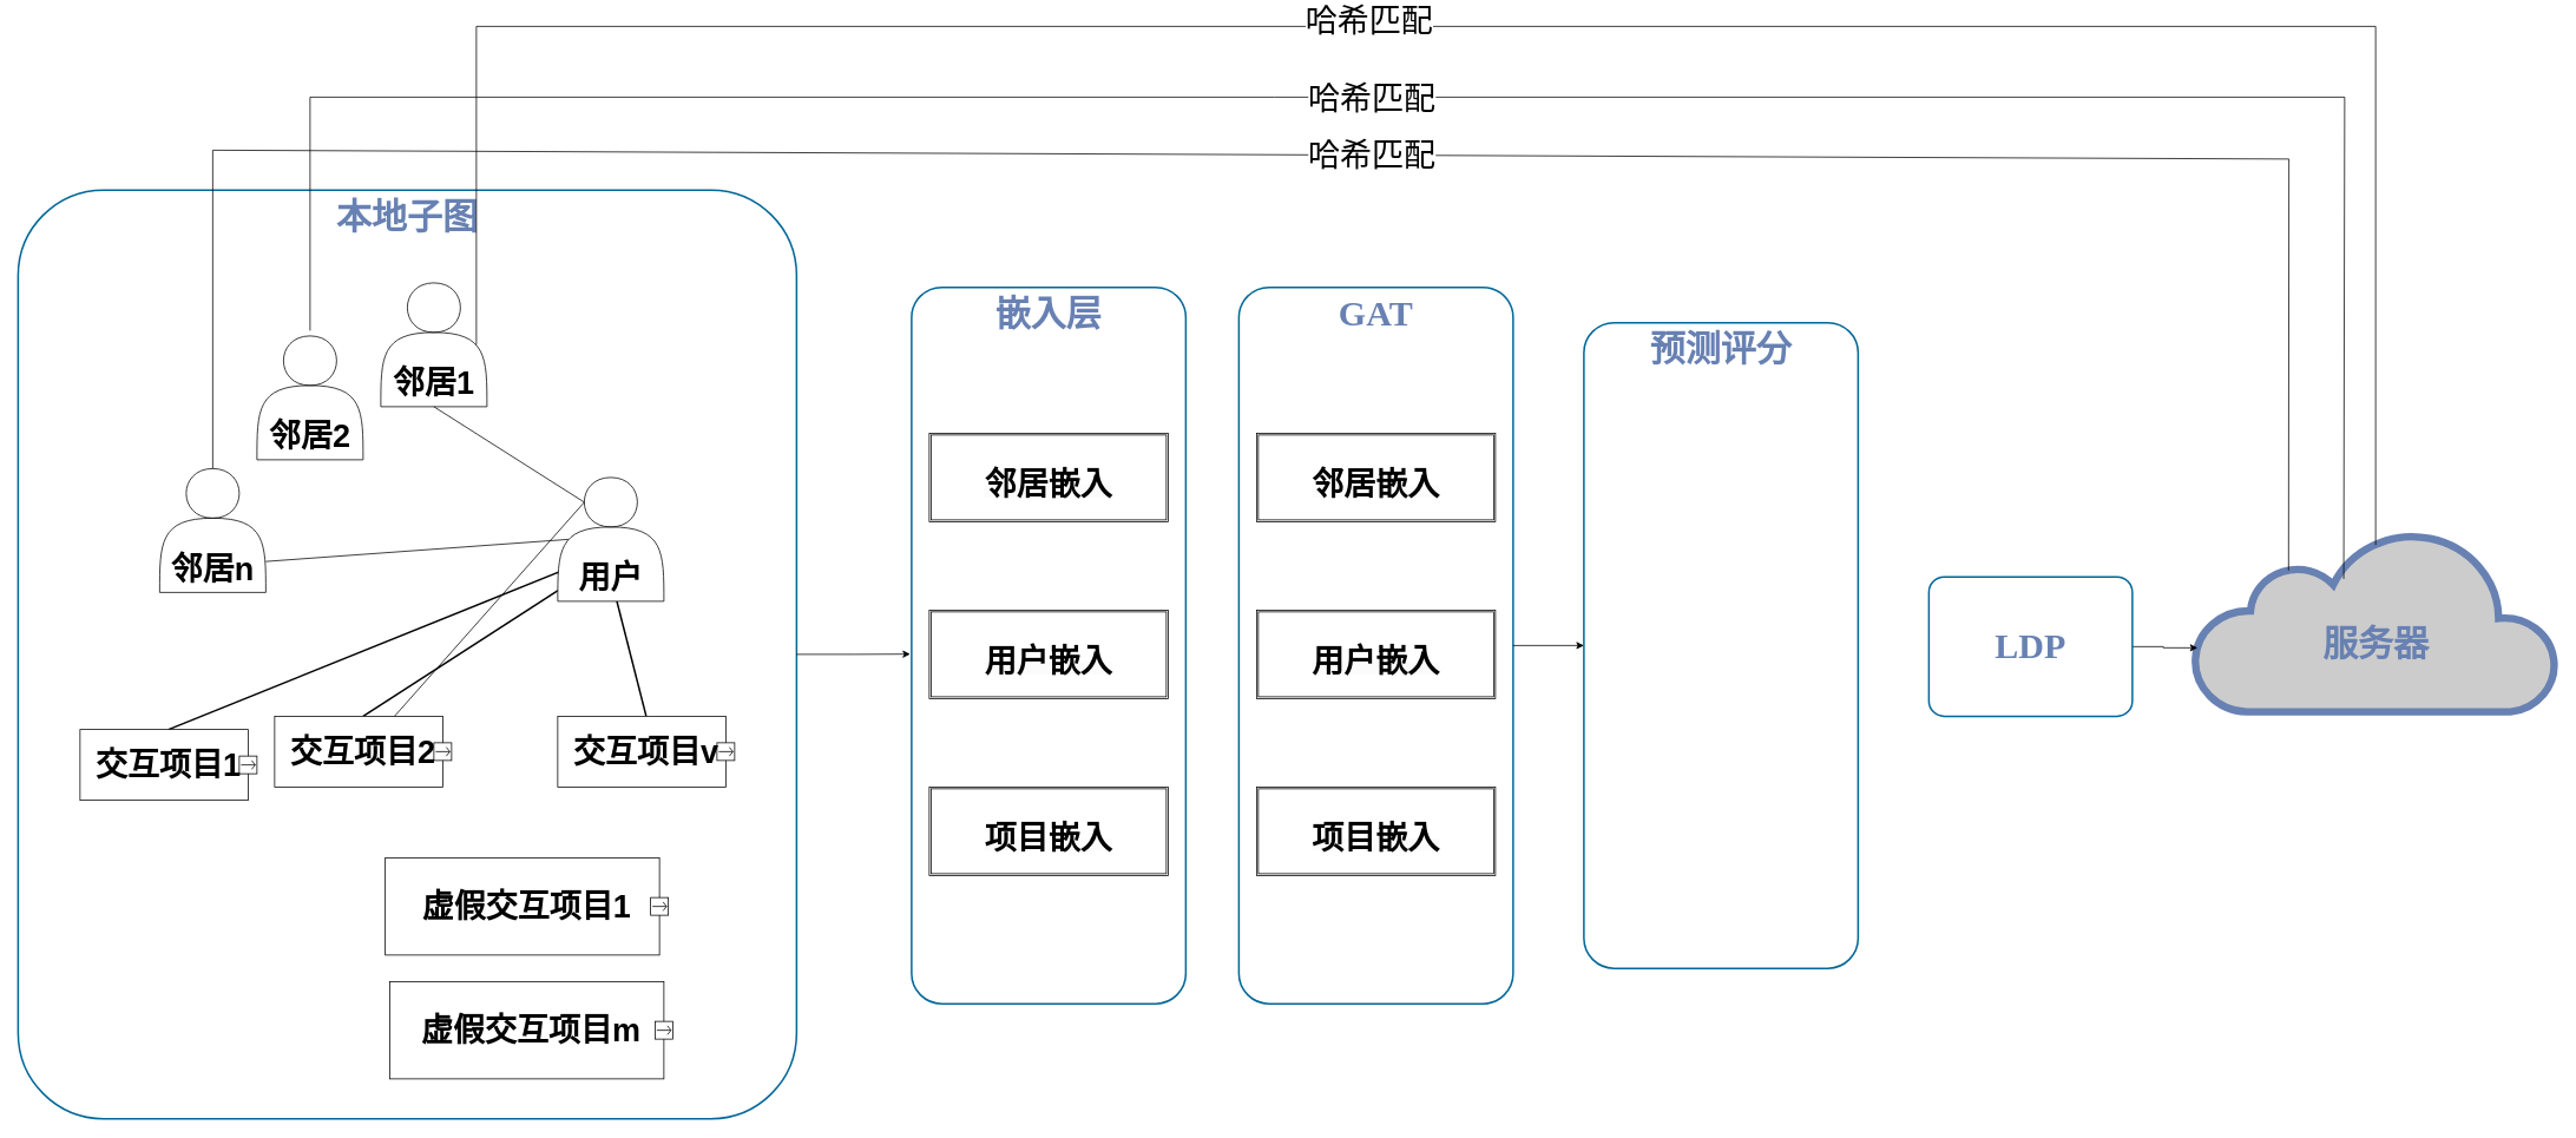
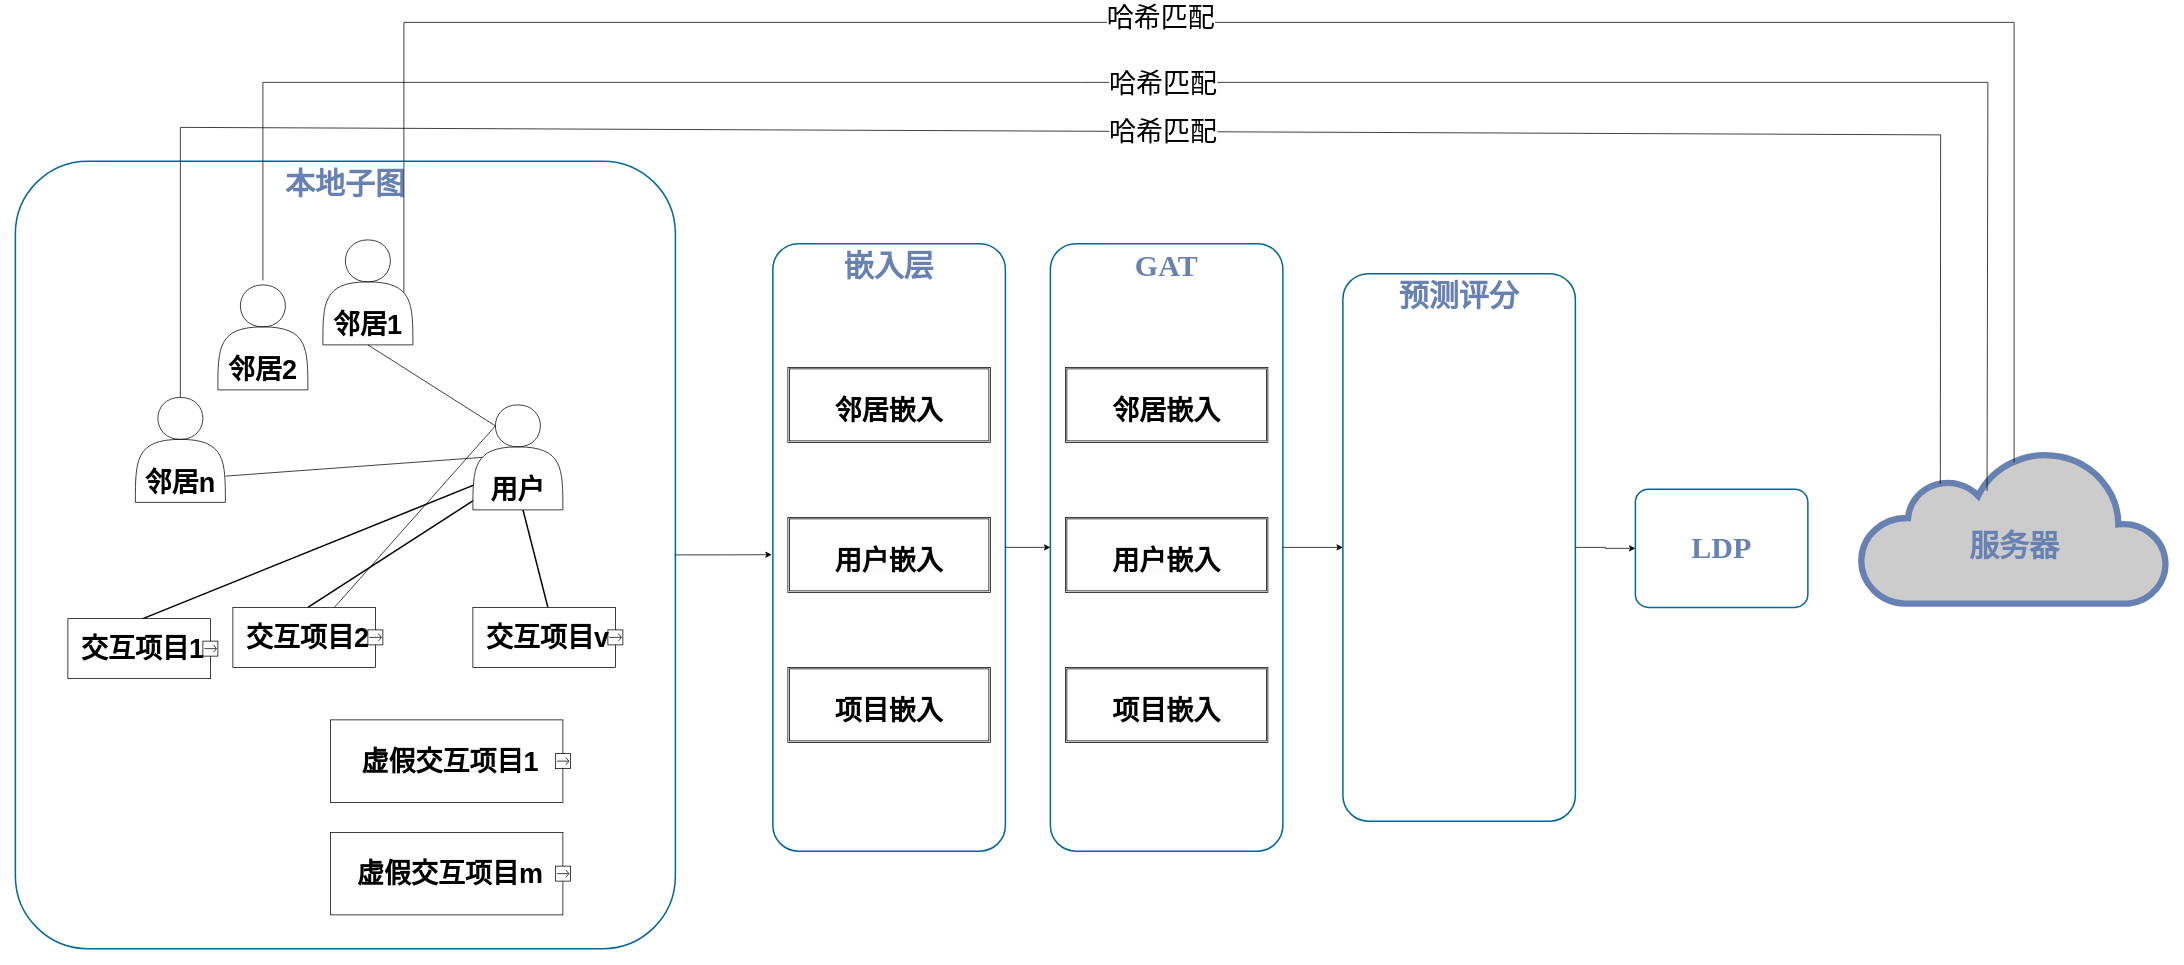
+ <mxCell id="26" value="" style="edgeStyle=orthogonalEdgeStyle;rounded=0;orthogonalLoop=1;jettySize=auto;html=1;" edge="1" parent="2" source="8" target="25"><mxGeometry relative="1" as="geometry" /></mxCell>
+ <mxCell id="34" value="" style="edgeStyle=orthogonalEdgeStyle;rounded=0;orthogonalLoop=1;jettySize=auto;html=1;" edge="1" parent="2" source="27" target="33"><mxGeometry relative="1" as="geometry" /></mxCell>
- <mxCell id="32" value="" style="edgeStyle=orthogonalEdgeStyle;rounded=0;orthogonalLoop=1;jettySize=auto;html=1;entryX=0.009;entryY=0.647;entryDx=0;entryDy=0;entryPerimeter=0;" edge="1" parent="2" source="33" target="7"><mxGeometry relative="1" as="geometry" /></mxCell>
- <mxCell id="16" value="&lt;font style=&quot;font-size: 36px;&quot;&gt;虚假交互项目1&lt;/font&gt;" style="html=1;shape=mxgraph.sysml.itemFlow;fontStyle=1;flowDir=e;flowType=out;whiteSpace=wrap;align=center;" vertex="1" parent="2"><mxGeometry x="415" y="940" width="320" height="110" as="geometry" /></mxCell>
+ <mxCell id="16" value="&lt;font style=&quot;font-size: 36px;&quot;&gt;虚假交互项目1&lt;/font&gt;" style="html=1;shape=mxgraph.sysml.itemFlow;fontStyle=1;flowDir=e;flowType=out;whiteSpace=wrap;align=center;" vertex="1" parent="2"><mxGeometry x="420" y="930" width="320" height="110" as="geometry" /></mxCell>
